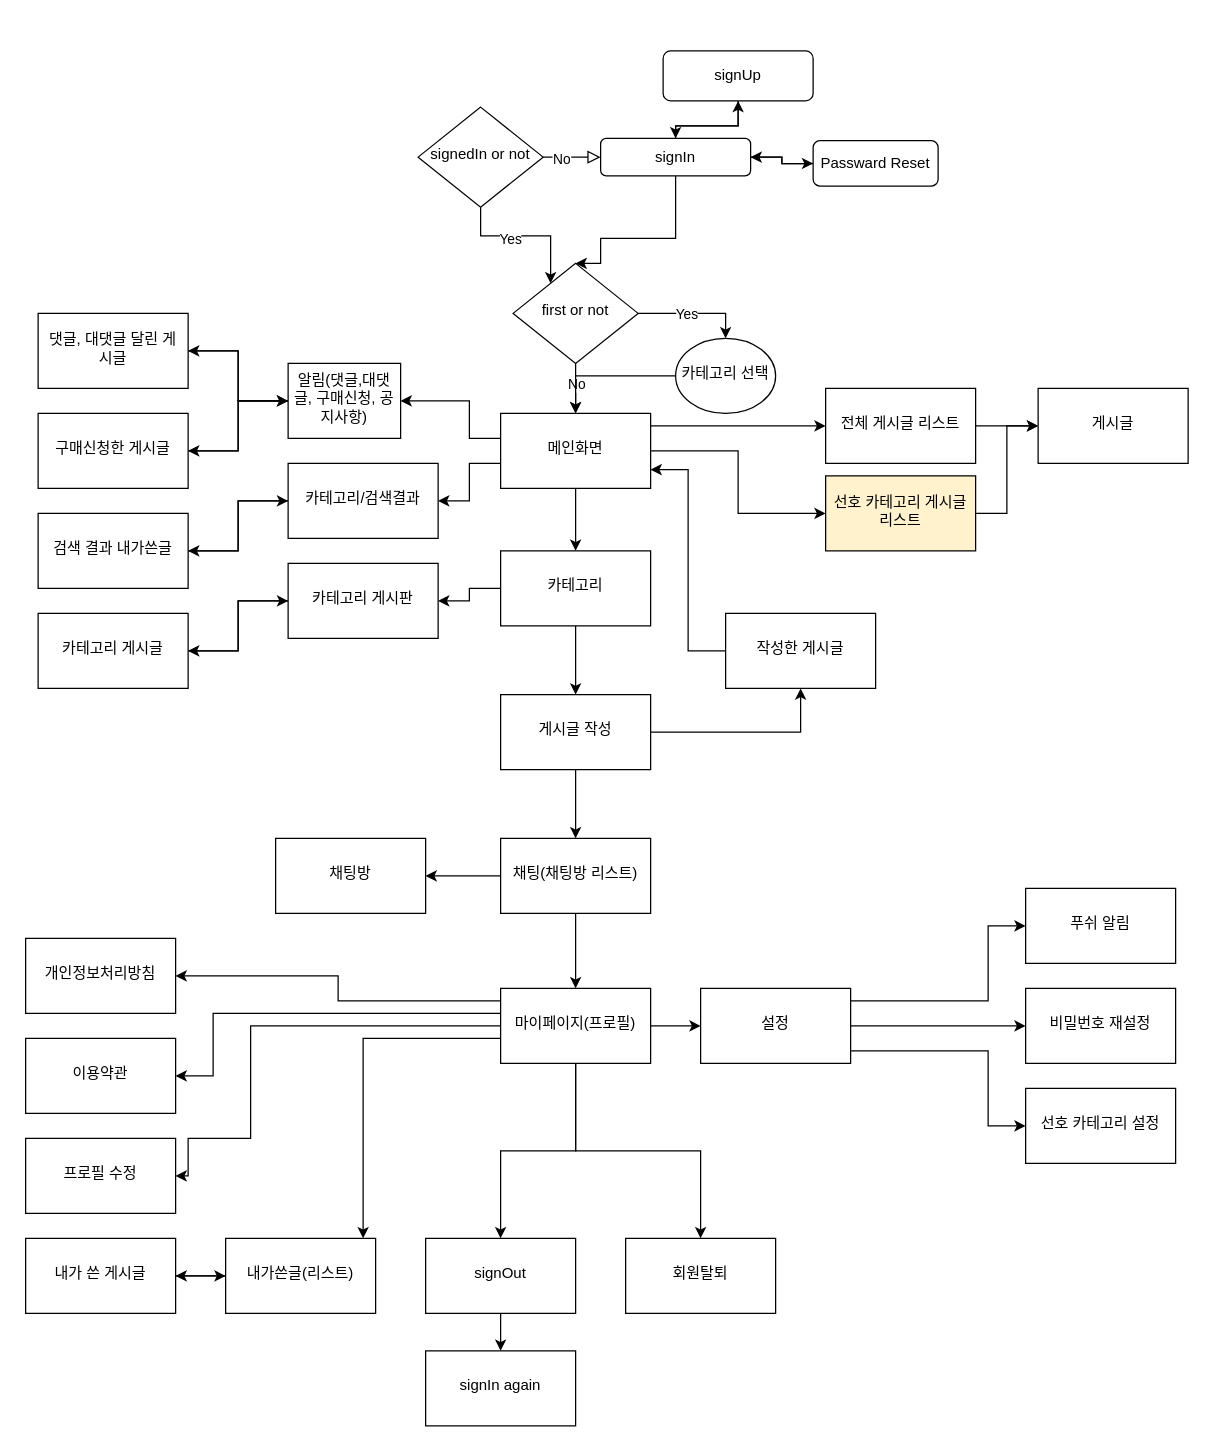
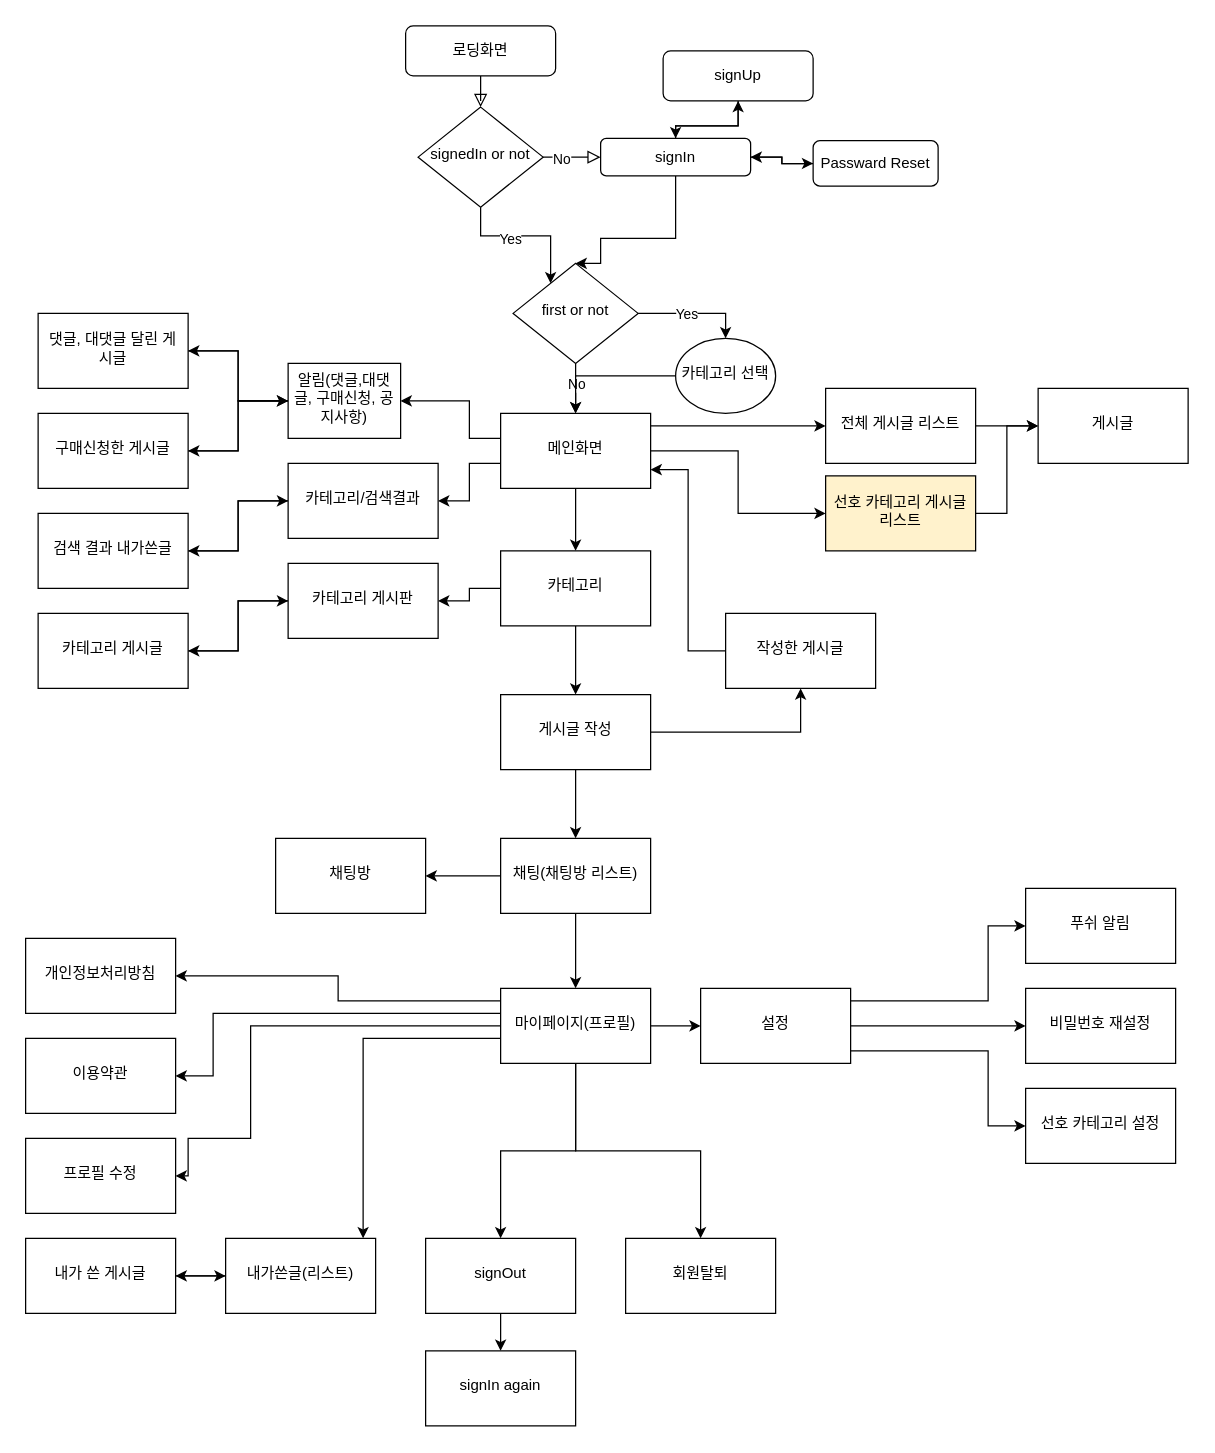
+ <mxCell id="3" value="로딩화면" style="rounded=1;whiteSpace=wrap;html=1;fontSize=12;glass=0;strokeWidth=1;shadow=0;" parent="1" vertex="1"><mxGeometry x="324" y="20" width="120" height="40" as="geometry" /></mxCell>
+ <mxCell id="2" value="" style="rounded=0;html=1;jettySize=auto;orthogonalLoop=1;fontSize=11;endArrow=block;endFill=0;endSize=8;strokeWidth=1;shadow=0;labelBackgroundColor=none;edgeStyle=orthogonalEdgeStyle;" parent="1" source="3" target="8" edge="1"><mxGeometry relative="1" as="geometry" /></mxCell>
